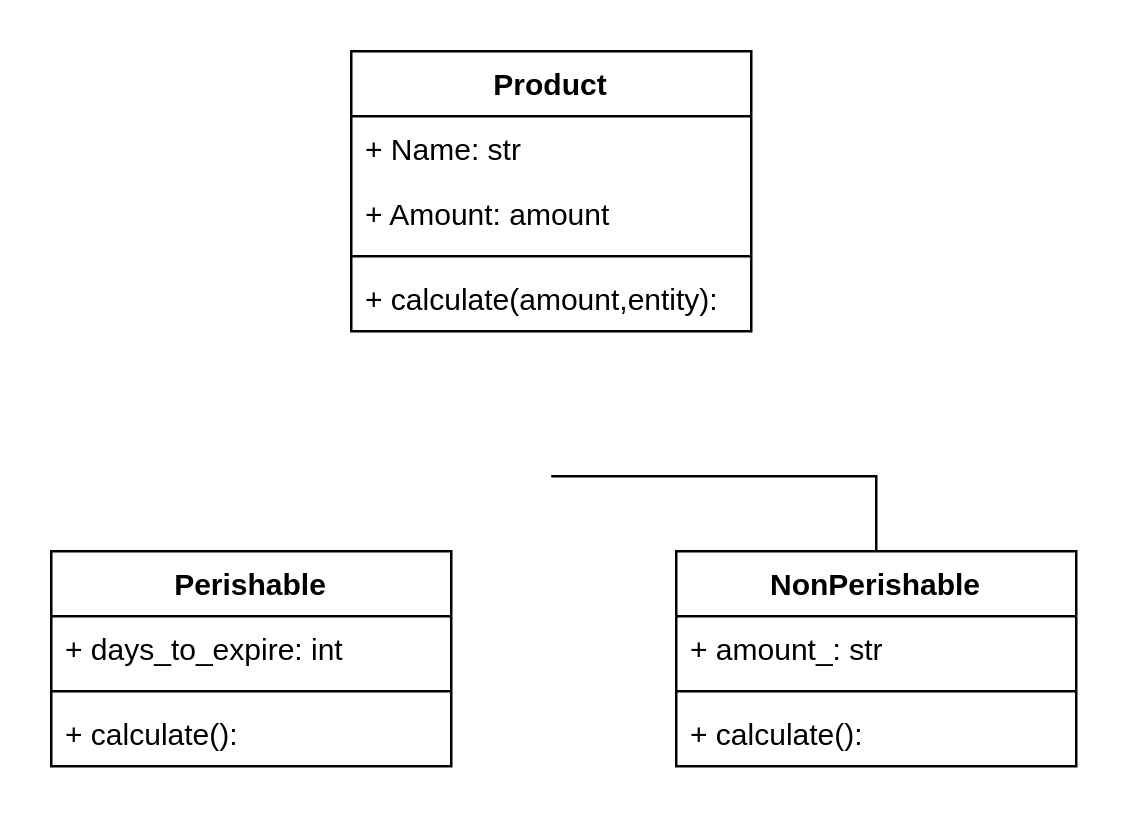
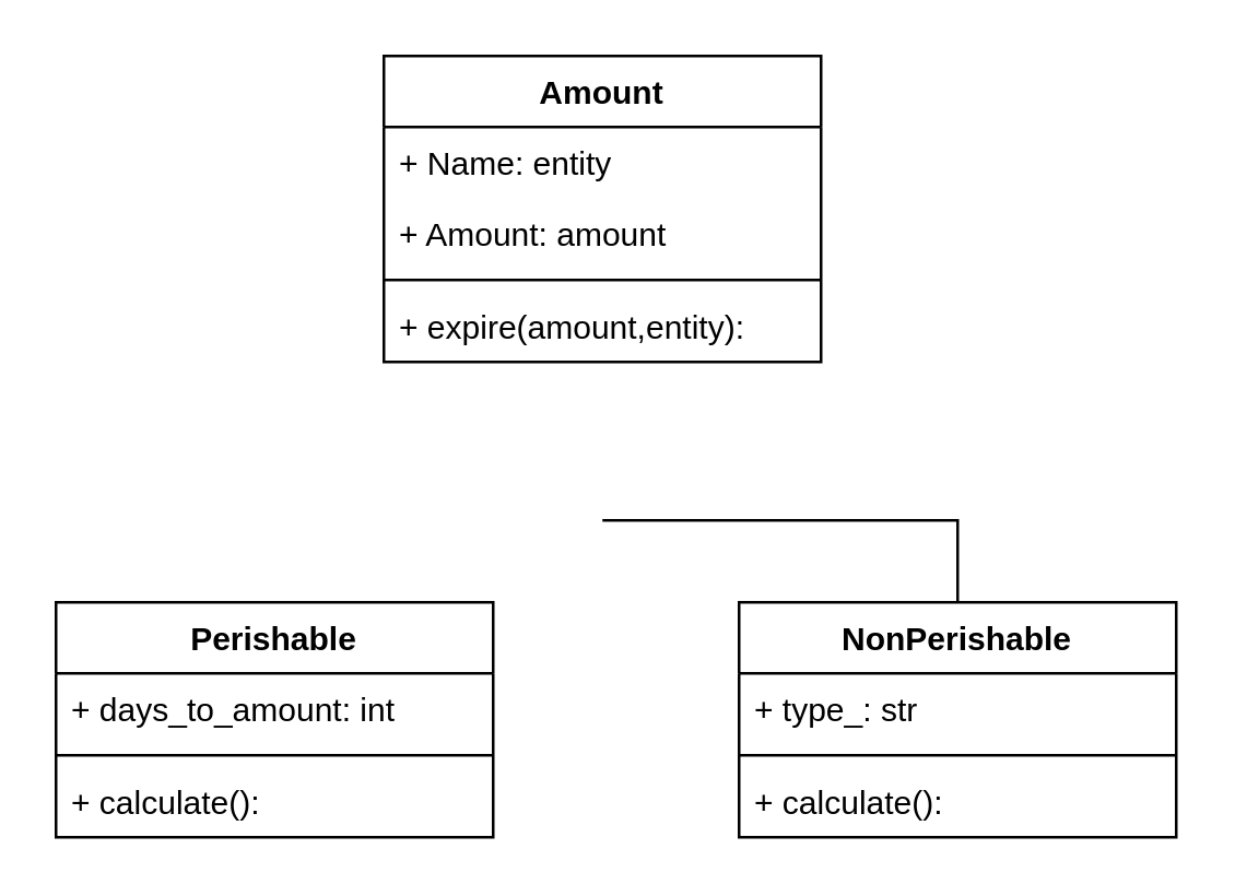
- <mxCell id="2" value="Product" style="swimlane;fontStyle=1;align=center;verticalAlign=top;childLayout=stackLayout;horizontal=1;startSize=26;horizontalStack=0;resizeParent=1;resizeParentMax=0;resizeLast=0;collapsible=1;marginBottom=0;" parent="1" vertex="1"><mxGeometry x="140" y="20" width="160" height="112" as="geometry" /></mxCell>
+ <mxCell id="2" value="Amount" style="swimlane;fontStyle=1;align=center;verticalAlign=top;childLayout=stackLayout;horizontal=1;startSize=26;horizontalStack=0;resizeParent=1;resizeParentMax=0;resizeLast=0;collapsible=1;marginBottom=0;" parent="1" vertex="1"><mxGeometry x="140" y="20" width="160" height="112" as="geometry" /></mxCell>
- <mxCell id="3" value="+ Name: str" style="text;strokeColor=none;fillColor=none;align=left;verticalAlign=top;spacingLeft=4;spacingRight=4;overflow=hidden;rotatable=0;points=[[0,0.5],[1,0.5]];portConstraint=eastwest;" parent="2" vertex="1"><mxGeometry y="26" width="160" height="26" as="geometry" /></mxCell>
+ <mxCell id="3" value="+ Name: entity" style="text;strokeColor=none;fillColor=none;align=left;verticalAlign=top;spacingLeft=4;spacingRight=4;overflow=hidden;rotatable=0;points=[[0,0.5],[1,0.5]];portConstraint=eastwest;" parent="2" vertex="1"><mxGeometry y="26" width="160" height="26" as="geometry" /></mxCell>
- <mxCell id="6" value="+ calculate(amount,entity): " style="text;strokeColor=none;fillColor=none;align=left;verticalAlign=top;spacingLeft=4;spacingRight=4;overflow=hidden;rotatable=0;points=[[0,0.5],[1,0.5]];portConstraint=eastwest;" parent="2" vertex="1"><mxGeometry y="86" width="160" height="26" as="geometry" /></mxCell>
+ <mxCell id="6" value="+ expire(amount,entity): " style="text;strokeColor=none;fillColor=none;align=left;verticalAlign=top;spacingLeft=4;spacingRight=4;overflow=hidden;rotatable=0;points=[[0,0.5],[1,0.5]];portConstraint=eastwest;" parent="2" vertex="1"><mxGeometry y="86" width="160" height="26" as="geometry" /></mxCell>
- <mxCell id="8" value="+ days_to_expire: int" style="text;strokeColor=none;fillColor=none;align=left;verticalAlign=top;spacingLeft=4;spacingRight=4;overflow=hidden;rotatable=0;points=[[0,0.5],[1,0.5]];portConstraint=eastwest;" parent="7" vertex="1"><mxGeometry y="26" width="160" height="26" as="geometry" /></mxCell>
+ <mxCell id="8" value="+ days_to_amount: int" style="text;strokeColor=none;fillColor=none;align=left;verticalAlign=top;spacingLeft=4;spacingRight=4;overflow=hidden;rotatable=0;points=[[0,0.5],[1,0.5]];portConstraint=eastwest;" parent="7" vertex="1"><mxGeometry y="26" width="160" height="26" as="geometry" /></mxCell>
- <mxCell id="12" value="+ amount_: str" style="text;strokeColor=none;fillColor=none;align=left;verticalAlign=top;spacingLeft=4;spacingRight=4;overflow=hidden;rotatable=0;points=[[0,0.5],[1,0.5]];portConstraint=eastwest;" parent="11" vertex="1"><mxGeometry y="26" width="160" height="26" as="geometry" /></mxCell>
+ <mxCell id="12" value="+ type_: str" style="text;strokeColor=none;fillColor=none;align=left;verticalAlign=top;spacingLeft=4;spacingRight=4;overflow=hidden;rotatable=0;points=[[0,0.5],[1,0.5]];portConstraint=eastwest;" parent="11" vertex="1"><mxGeometry y="26" width="160" height="26" as="geometry" /></mxCell>
